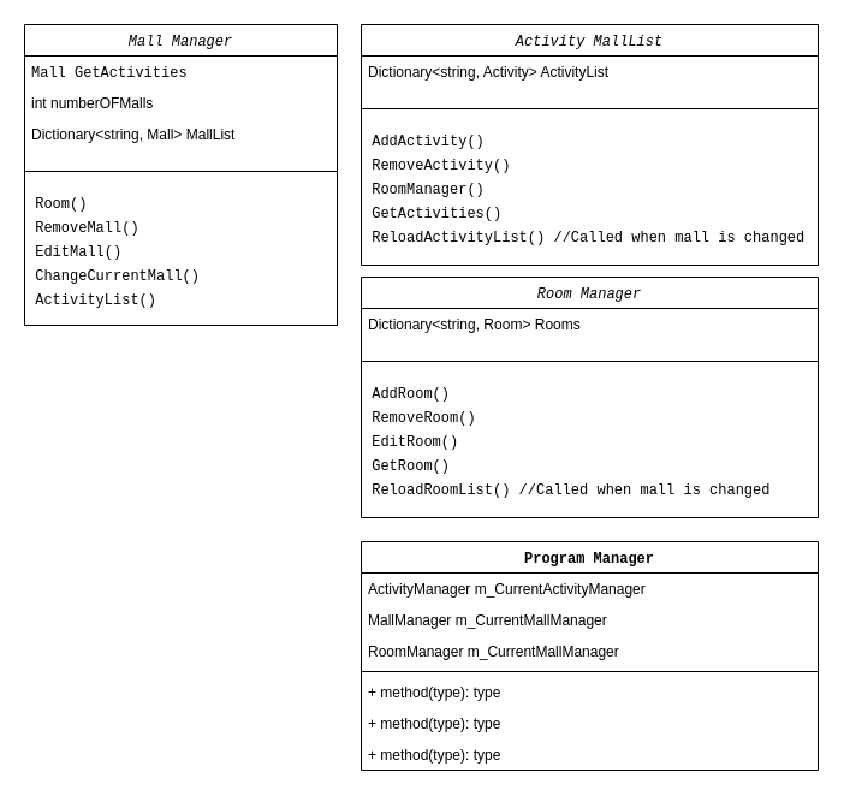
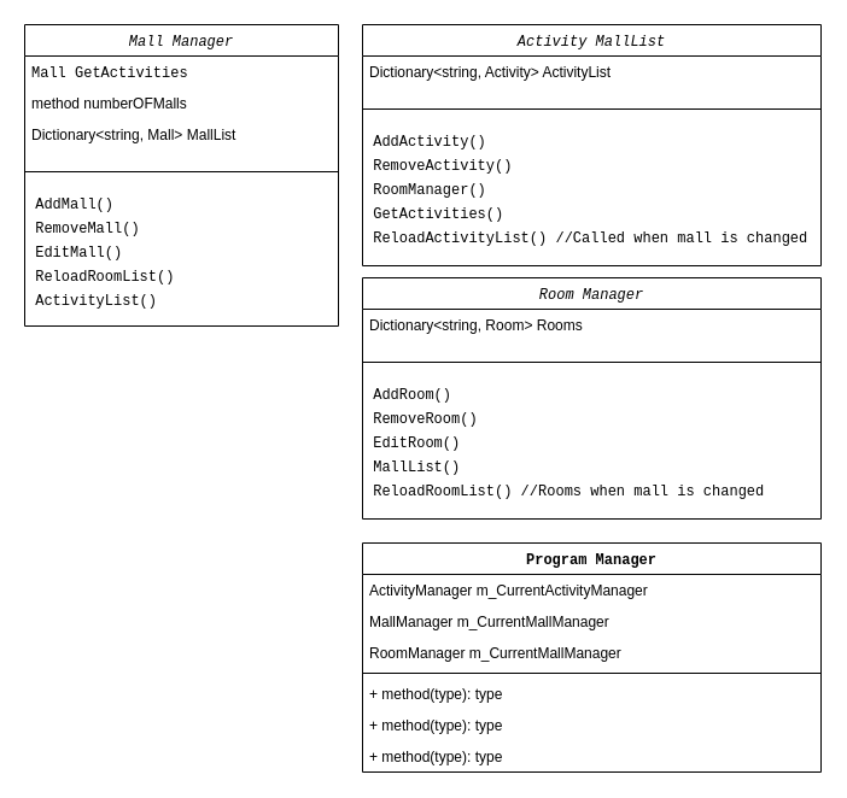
- <mxCell id="4" value="int numberOFMalls&#10;" style="text;align=left;verticalAlign=top;spacingLeft=4;spacingRight=4;overflow=hidden;rotatable=0;points=[[0,0.5],[1,0.5]];portConstraint=eastwest;rounded=0;shadow=0;html=0;" parent="2" vertex="1"><mxGeometry y="52" width="260" height="26" as="geometry" /></mxCell>
+ <mxCell id="4" value="method numberOFMalls&#10;" style="text;align=left;verticalAlign=top;spacingLeft=4;spacingRight=4;overflow=hidden;rotatable=0;points=[[0,0.5],[1,0.5]];portConstraint=eastwest;rounded=0;shadow=0;html=0;" parent="2" vertex="1"><mxGeometry y="52" width="260" height="26" as="geometry" /></mxCell>
- <mxCell id="7" value="&amp;nbsp;Room()" style="text;html=1;align=left;verticalAlign=middle;resizable=0;points=[];autosize=1;fontFamily=Courier New;" vertex="1" parent="2"><mxGeometry y="140" width="260" height="20" as="geometry" /></mxCell>
+ <mxCell id="7" value="&amp;nbsp;AddMall()" style="text;html=1;align=left;verticalAlign=middle;resizable=0;points=[];autosize=1;fontFamily=Courier New;" vertex="1" parent="2"><mxGeometry y="140" width="260" height="20" as="geometry" /></mxCell>
- <mxCell id="10" value="&amp;nbsp;ChangeCurrentMall()" style="text;html=1;align=left;verticalAlign=middle;resizable=0;points=[];autosize=1;fontFamily=Courier New;" vertex="1" parent="2"><mxGeometry y="200" width="260" height="20" as="geometry" /></mxCell>
+ <mxCell id="10" value="&amp;nbsp;ReloadRoomList()" style="text;html=1;align=left;verticalAlign=middle;resizable=0;points=[];autosize=1;fontFamily=Courier New;" vertex="1" parent="2"><mxGeometry y="200" width="260" height="20" as="geometry" /></mxCell>
- <mxCell id="26" value="&amp;nbsp;GetRoom()" style="text;html=1;align=left;verticalAlign=middle;resizable=0;points=[];autosize=1;fontFamily=Courier New;" vertex="1" parent="20"><mxGeometry y="148" width="380" height="20" as="geometry" /></mxCell>
+ <mxCell id="26" value="&amp;nbsp;MallList()" style="text;html=1;align=left;verticalAlign=middle;resizable=0;points=[];autosize=1;fontFamily=Courier New;" vertex="1" parent="20"><mxGeometry y="148" width="380" height="20" as="geometry" /></mxCell>
- <mxCell id="27" value="&amp;nbsp;ReloadRoomList() //Called when mall is changed" style="text;html=1;align=left;verticalAlign=middle;resizable=0;points=[];autosize=1;fontFamily=Courier New;" vertex="1" parent="20"><mxGeometry y="168" width="380" height="20" as="geometry" /></mxCell>
+ <mxCell id="27" value="&amp;nbsp;ReloadRoomList() //Rooms when mall is changed" style="text;html=1;align=left;verticalAlign=middle;resizable=0;points=[];autosize=1;fontFamily=Courier New;" vertex="1" parent="20"><mxGeometry y="168" width="380" height="20" as="geometry" /></mxCell>
